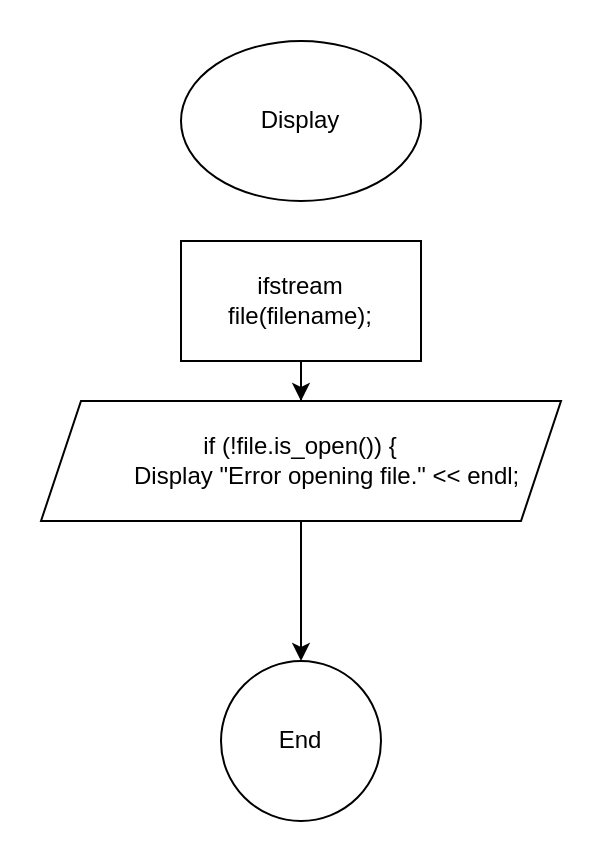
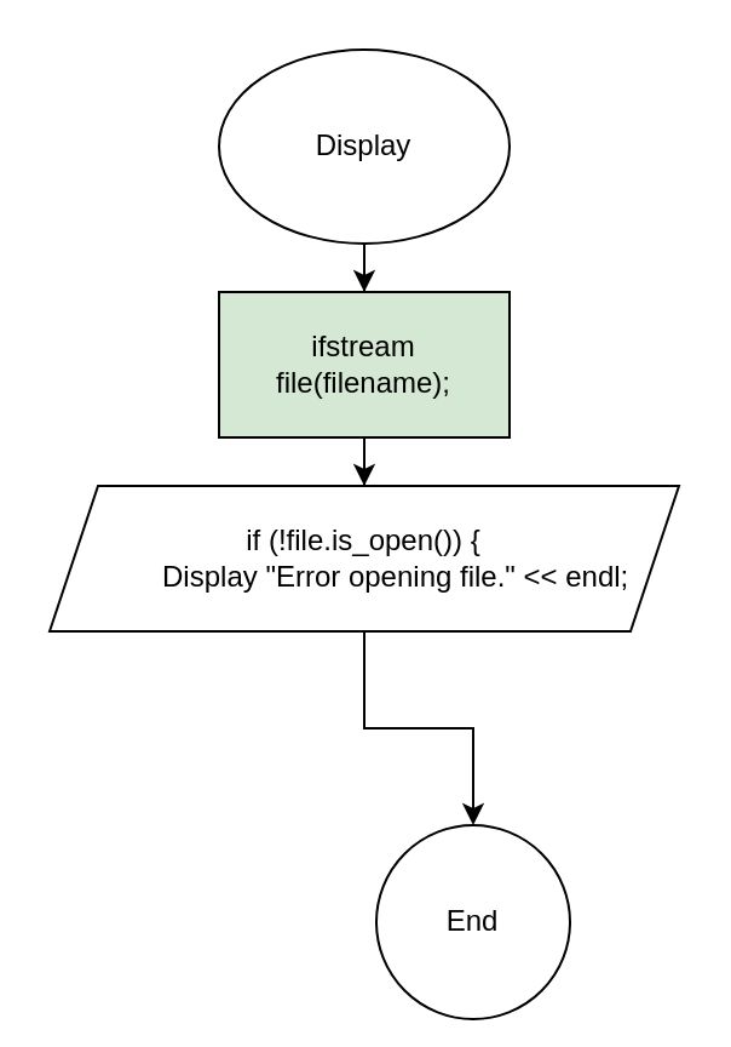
+ <mxCell id="2" value="" style="edgeStyle=orthogonalEdgeStyle;rounded=0;orthogonalLoop=1;jettySize=auto;html=1;" edge="1" parent="1" source="3" target="5"><mxGeometry relative="1" as="geometry" /></mxCell>
- <mxCell id="5" value="ifstream file(filename);" style="whiteSpace=wrap;html=1;" vertex="1" parent="1"><mxGeometry x="90" y="120" width="120" height="60" as="geometry" /></mxCell>
+ <mxCell id="5" value="ifstream file(filename);" style="whiteSpace=wrap;html=1;fillColor=#d5e8d4;" vertex="1" parent="1"><mxGeometry x="90" y="120" width="120" height="60" as="geometry" /></mxCell>
- <mxCell id="8" value="End" style="ellipse;whiteSpace=wrap;html=1;" vertex="1" parent="1"><mxGeometry x="110" y="330" width="80" height="80" as="geometry" /></mxCell>
+ <mxCell id="8" value="End" style="ellipse;whiteSpace=wrap;html=1;" vertex="1" parent="1"><mxGeometry x="155" y="340" width="80" height="80" as="geometry" /></mxCell>
